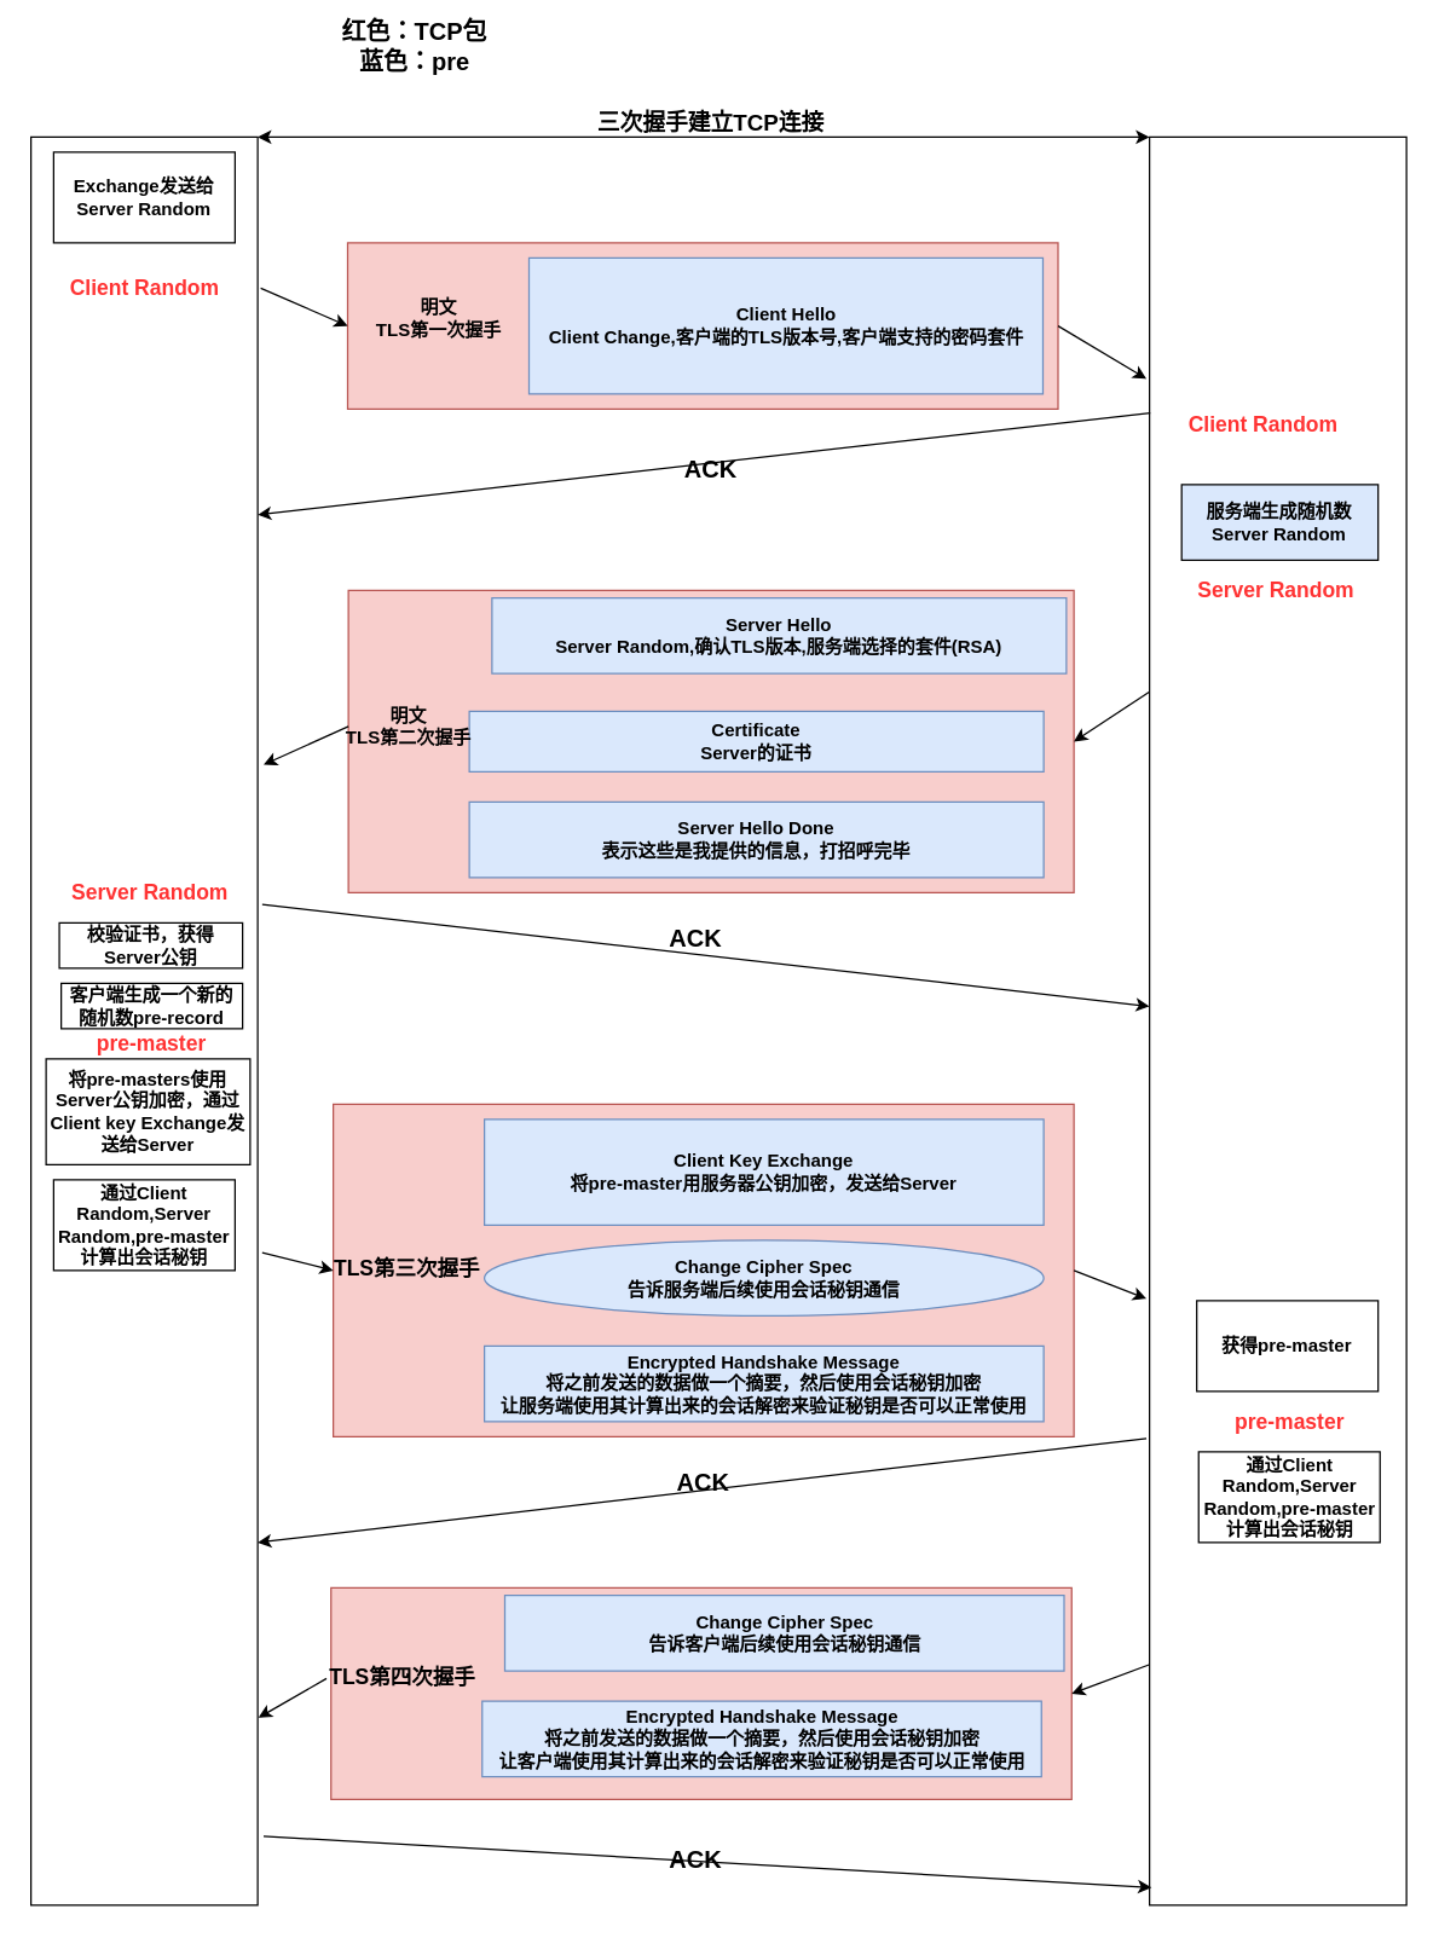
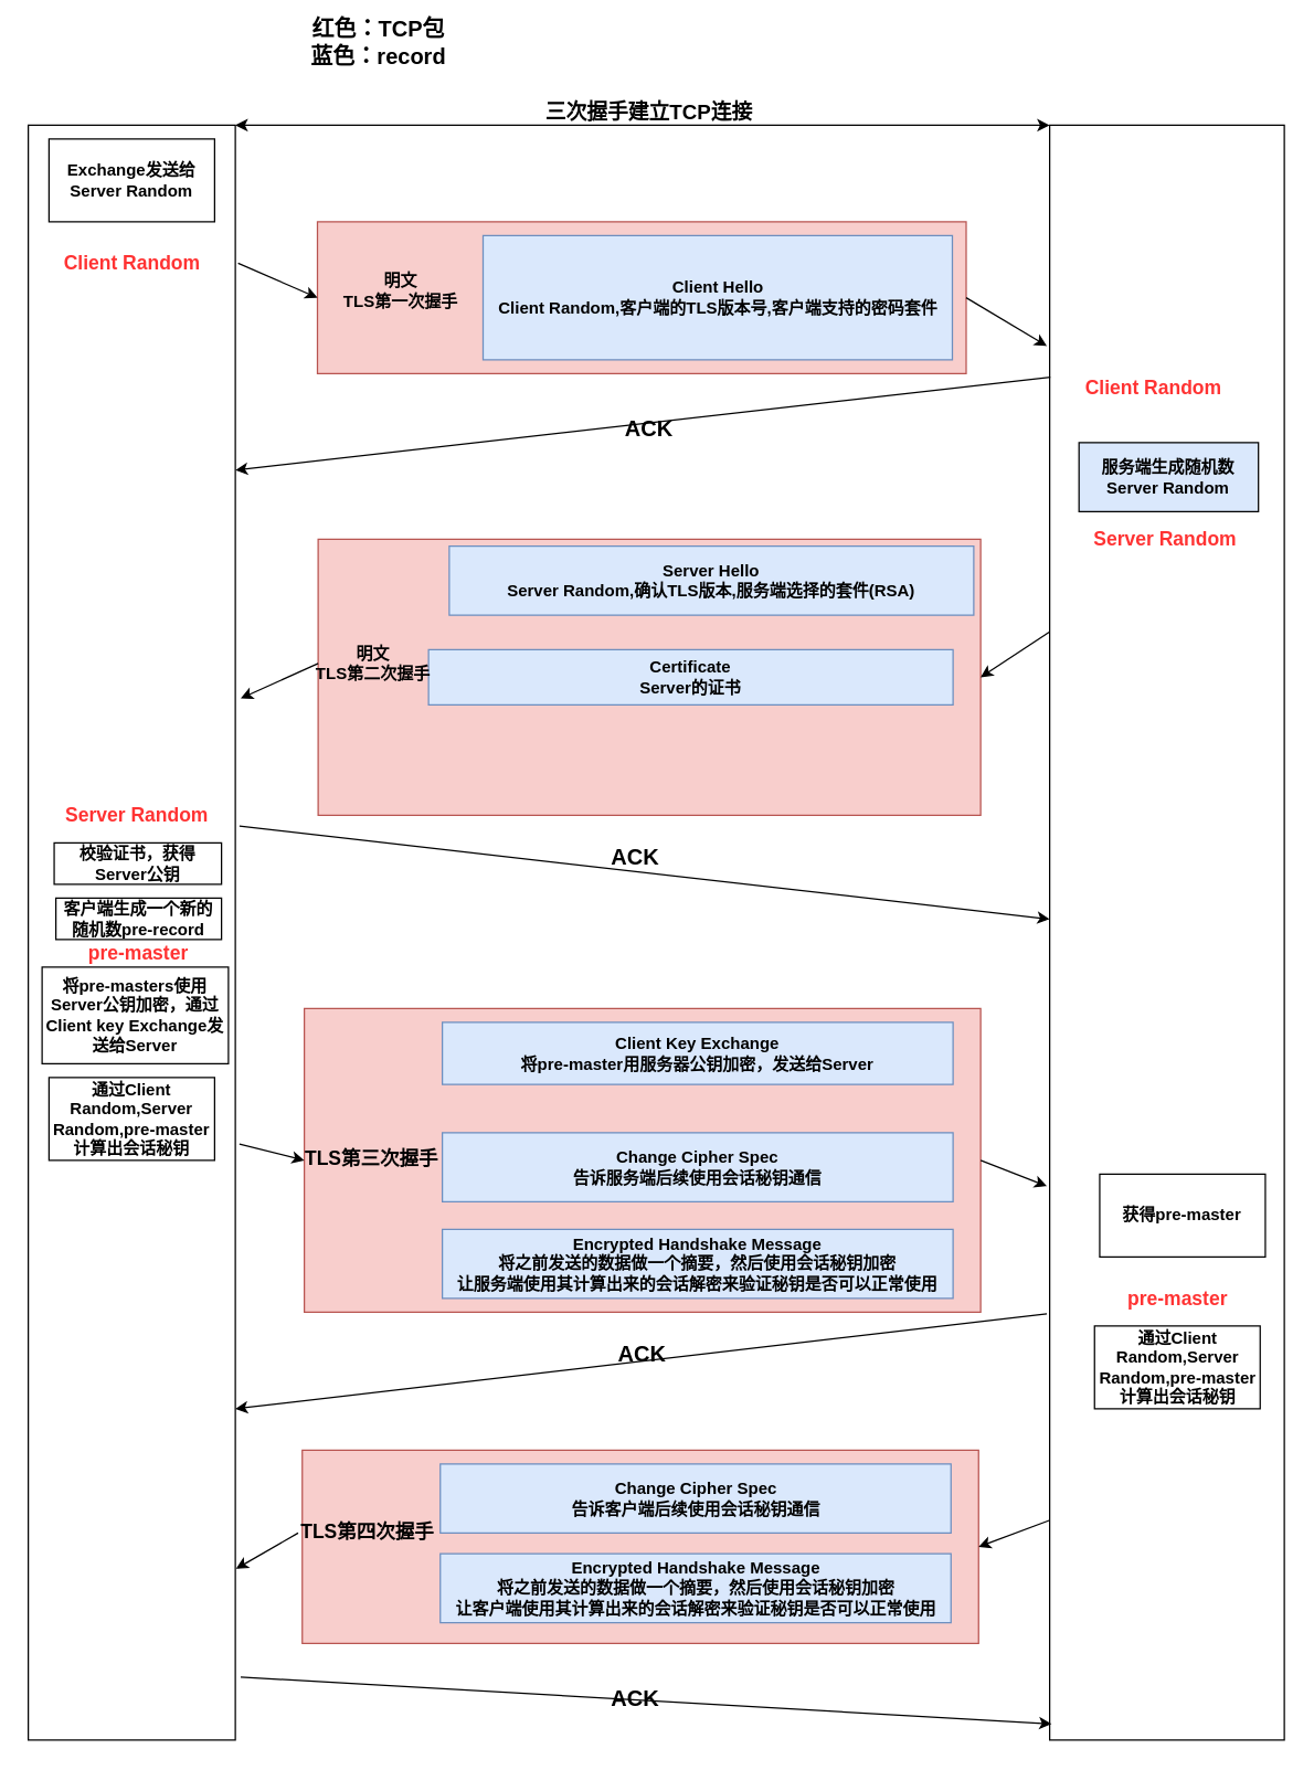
- <mxCell id="8" value="&lt;b style=&quot;font-size: 16px&quot;&gt;红色：TCP包&lt;br&gt;蓝色：pre&lt;/b&gt;" style="text;html=1;strokeColor=none;fillColor=none;align=center;verticalAlign=middle;whiteSpace=wrap;rounded=0;" vertex="1" parent="1"><mxGeometry x="149" y="20" width="250" height="20" as="geometry" /></mxCell>
+ <mxCell id="8" value="&lt;b style=&quot;font-size: 16px&quot;&gt;红色：TCP包&lt;br&gt;蓝色：record&lt;/b&gt;" style="text;html=1;strokeColor=none;fillColor=none;align=center;verticalAlign=middle;whiteSpace=wrap;rounded=0;" vertex="1" parent="1"><mxGeometry x="149" y="20" width="250" height="20" as="geometry" /></mxCell>
- <mxCell id="7" value="&lt;b&gt;Client Hello&lt;br&gt;Client Change,客户端的TLS版本号,客户端支持的密码套件&lt;/b&gt;" style="rounded=0;whiteSpace=wrap;html=1;fillColor=#dae8fc;strokeColor=#6c8ebf;" vertex="1" parent="1"><mxGeometry x="349.5" y="170" width="340" height="90" as="geometry" /></mxCell>
+ <mxCell id="7" value="&lt;b&gt;Client Hello&lt;br&gt;Client Random,客户端的TLS版本号,客户端支持的密码套件&lt;/b&gt;" style="rounded=0;whiteSpace=wrap;html=1;fillColor=#dae8fc;strokeColor=#6c8ebf;" vertex="1" parent="1"><mxGeometry x="349.5" y="170" width="340" height="90" as="geometry" /></mxCell>
- <mxCell id="13" value="&lt;b&gt;Server Hello Done&lt;br&gt;表示这些是我提供的信息，打招呼完毕&lt;/b&gt;" style="rounded=0;whiteSpace=wrap;html=1;fillColor=#dae8fc;strokeColor=#6c8ebf;" vertex="1" parent="1"><mxGeometry x="310" y="530" width="380" height="50" as="geometry" /></mxCell>
- <mxCell id="16" value="&lt;b&gt;Client Key Exchange&lt;br&gt;将pre-master用服务器公钥加密，发送给Server&lt;br&gt;&lt;/b&gt;" style="rounded=0;whiteSpace=wrap;html=1;fillColor=#dae8fc;strokeColor=#6c8ebf;" vertex="1" parent="1"><mxGeometry x="320" y="740" width="370" height="70" as="geometry" /></mxCell>
+ <mxCell id="16" value="&lt;b&gt;Client Key Exchange&lt;br&gt;将pre-master用服务器公钥加密，发送给Server&lt;br&gt;&lt;/b&gt;" style="rounded=0;whiteSpace=wrap;html=1;fillColor=#dae8fc;strokeColor=#6c8ebf;" vertex="1" parent="1"><mxGeometry x="320" y="740" width="370" height="45" as="geometry" /></mxCell>
- <mxCell id="18" value="&lt;b&gt;Change Cipher Spec&lt;br&gt;告诉服务端后续使用会话秘钥通信&lt;br&gt;&lt;/b&gt;" style="ellipse;whiteSpace=wrap;html=1;fillColor=#dae8fc;strokeColor=#6c8ebf;" vertex="1" parent="1"><mxGeometry x="320" y="820" width="370" height="50" as="geometry" /></mxCell>
+ <mxCell id="18" value="&lt;b&gt;Change Cipher Spec&lt;br&gt;告诉服务端后续使用会话秘钥通信&lt;br&gt;&lt;/b&gt;" style="rounded=0;whiteSpace=wrap;html=1;fillColor=#dae8fc;strokeColor=#6c8ebf;" vertex="1" parent="1"><mxGeometry x="320" y="820" width="370" height="50" as="geometry" /></mxCell>
- <mxCell id="36" value="&lt;b&gt;获得pre-master&lt;/b&gt;" style="rounded=0;whiteSpace=wrap;html=1;" vertex="1" parent="1"><mxGeometry x="791.25" y="860" width="120" height="60" as="geometry" /></mxCell>
+ <mxCell id="36" value="&lt;b&gt;获得pre-master&lt;/b&gt;" style="rounded=0;whiteSpace=wrap;html=1;" vertex="1" parent="1"><mxGeometry x="796.25" y="850" width="120" height="60" as="geometry" /></mxCell>
- <mxCell id="31" value="&lt;b&gt;Change Cipher Spec&lt;br&gt;告诉客户端后续使用会话秘钥通信&lt;br&gt;&lt;/b&gt;" style="rounded=0;whiteSpace=wrap;html=1;fillColor=#dae8fc;strokeColor=#6c8ebf;" vertex="1" parent="1"><mxGeometry x="333.5" y="1055" width="370" height="50" as="geometry" /></mxCell>
+ <mxCell id="31" value="&lt;b&gt;Change Cipher Spec&lt;br&gt;告诉客户端后续使用会话秘钥通信&lt;br&gt;&lt;/b&gt;" style="rounded=0;whiteSpace=wrap;html=1;fillColor=#dae8fc;strokeColor=#6c8ebf;" vertex="1" parent="1"><mxGeometry x="318.5" y="1060" width="370" height="50" as="geometry" /></mxCell>
